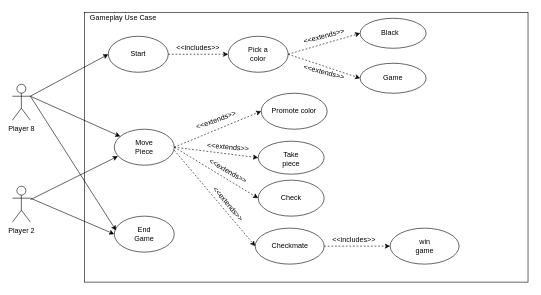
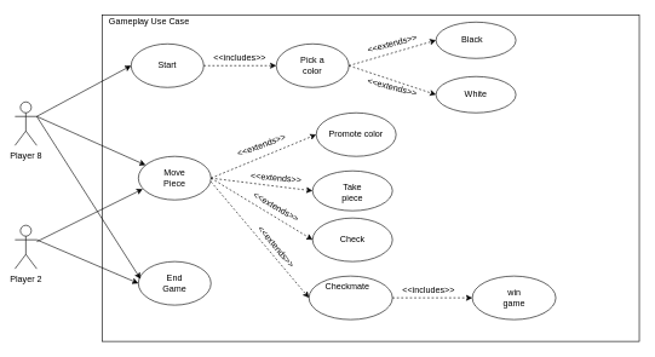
- <mxCell id="22" value="Game" style="text;html=1;strokeColor=none;fillColor=none;align=center;verticalAlign=middle;whiteSpace=wrap;rounded=0;" parent="1" vertex="1"><mxGeometry x="635" y="120" width="40" height="20" as="geometry" /></mxCell>
+ <mxCell id="22" value="White" style="text;html=1;strokeColor=none;fillColor=none;align=center;verticalAlign=middle;whiteSpace=wrap;rounded=0;" parent="1" vertex="1"><mxGeometry x="635" y="120" width="40" height="20" as="geometry" /></mxCell>
- <mxCell id="38" value="Checkmate" style="text;html=1;strokeColor=none;fillColor=none;align=center;verticalAlign=middle;whiteSpace=wrap;rounded=0;" parent="1" vertex="1"><mxGeometry x="462.5" y="400" width="40" height="20" as="geometry" /></mxCell>
+ <mxCell id="38" value="Checkmate" style="text;html=1;strokeColor=none;fillColor=none;align=center;verticalAlign=middle;whiteSpace=wrap;rounded=0;" parent="1" vertex="1"><mxGeometry x="457.5" y="385" width="40" height="20" as="geometry" /></mxCell>
